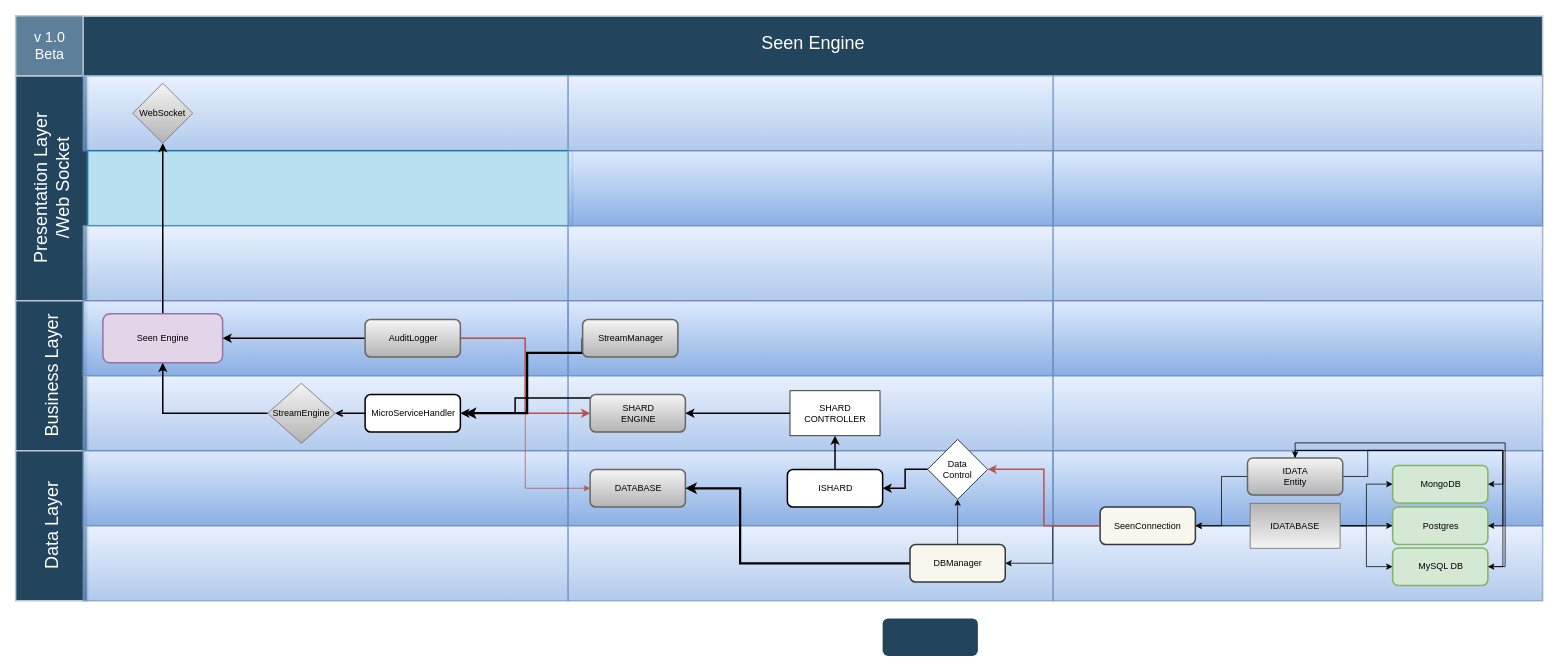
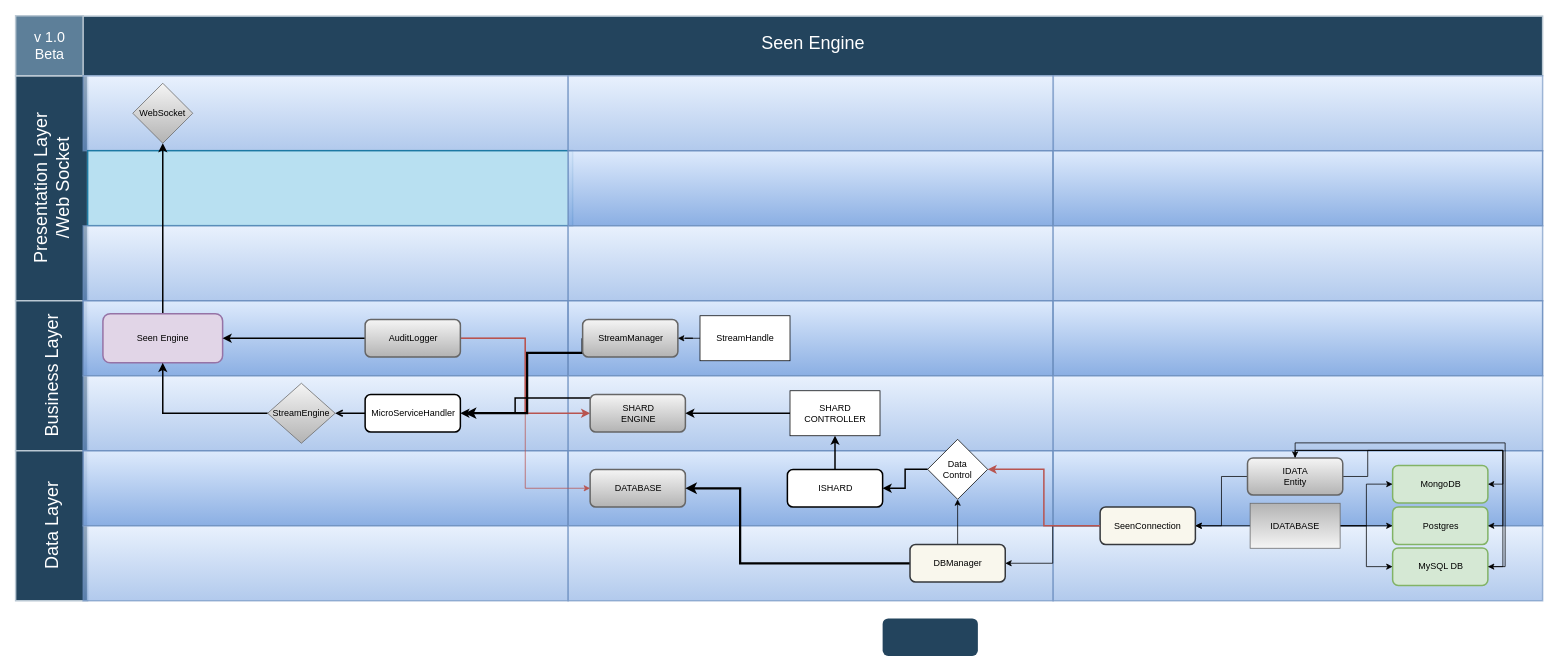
+ <mxCell id="65" style="edgeStyle=orthogonalEdgeStyle;rounded=0;orthogonalLoop=1;jettySize=auto;html=1;entryX=1;entryY=0.5;entryDx=0;entryDy=0;" edge="1" parent="1" source="66" target="56"><mxGeometry relative="1" as="geometry" /></mxCell>
+ <mxCell id="66" value="StreamHandle" style="rounded=0;whiteSpace=wrap;html=1;" vertex="1" parent="1"><mxGeometry x="932.5" y="420.5" width="120" height="60" as="geometry" /></mxCell>
